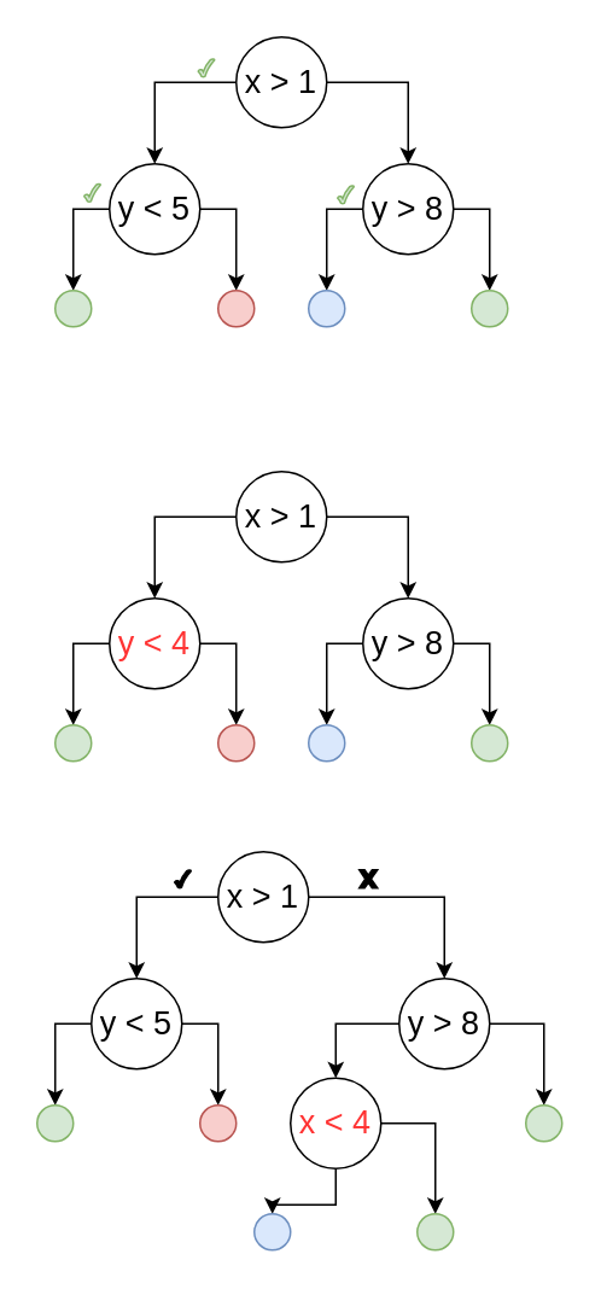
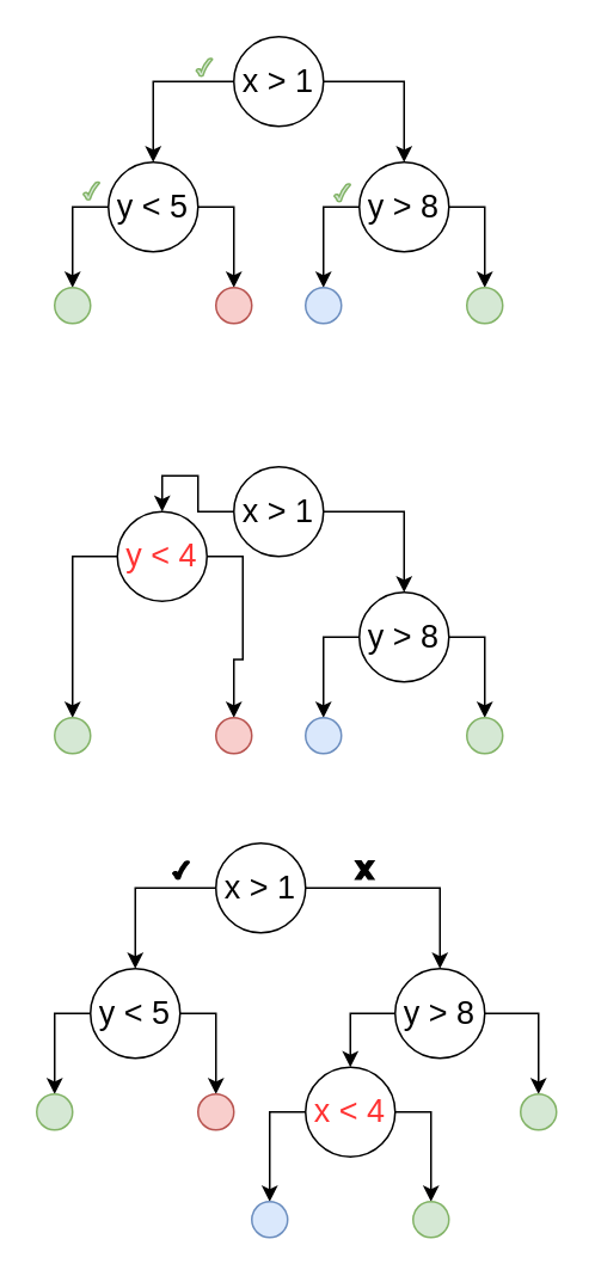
- <mxCell id="39" value="&lt;font style=&quot;font-size: 18px; color: rgb(255, 51, 51);&quot;&gt;y &amp;lt; 4&lt;/font&gt;" style="ellipse;whiteSpace=wrap;html=1;aspect=fixed;" parent="1" vertex="1"><mxGeometry x="60" y="330" width="50" height="50" as="geometry" /></mxCell>
+ <mxCell id="39" value="&lt;font style=&quot;font-size: 18px; color: rgb(255, 51, 51);&quot;&gt;y &amp;lt; 4&lt;/font&gt;" style="ellipse;whiteSpace=wrap;html=1;aspect=fixed;" parent="1" vertex="1"><mxGeometry x="65" y="285" width="50" height="50" as="geometry" /></mxCell>
- <mxCell id="33" value="&lt;font style=&quot;font-size: 18px;&quot;&gt;x &amp;lt; 4&lt;/font&gt;" style="ellipse;whiteSpace=wrap;html=1;aspect=fixed;fontColor=#FF3333;" parent="1" vertex="1"><mxGeometry x="160" y="595" width="50" height="50" as="geometry" /></mxCell>
+ <mxCell id="33" value="&lt;font style=&quot;font-size: 18px;&quot;&gt;x &amp;lt; 4&lt;/font&gt;" style="ellipse;whiteSpace=wrap;html=1;aspect=fixed;fontColor=#FF3333;" parent="1" vertex="1"><mxGeometry x="170" y="595" width="50" height="50" as="geometry" /></mxCell>
